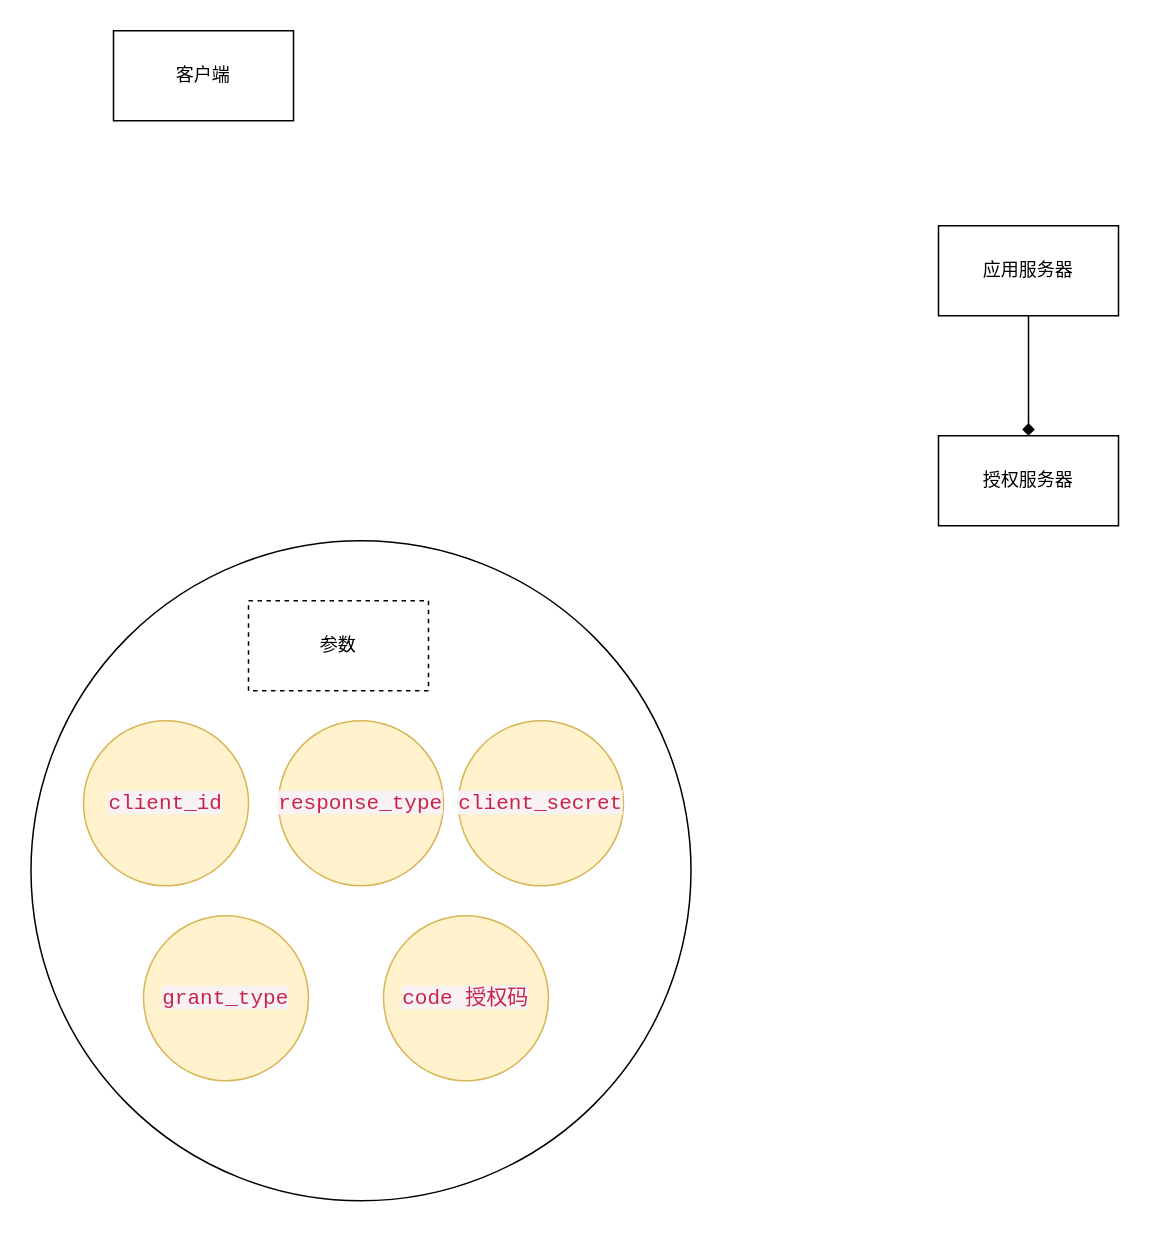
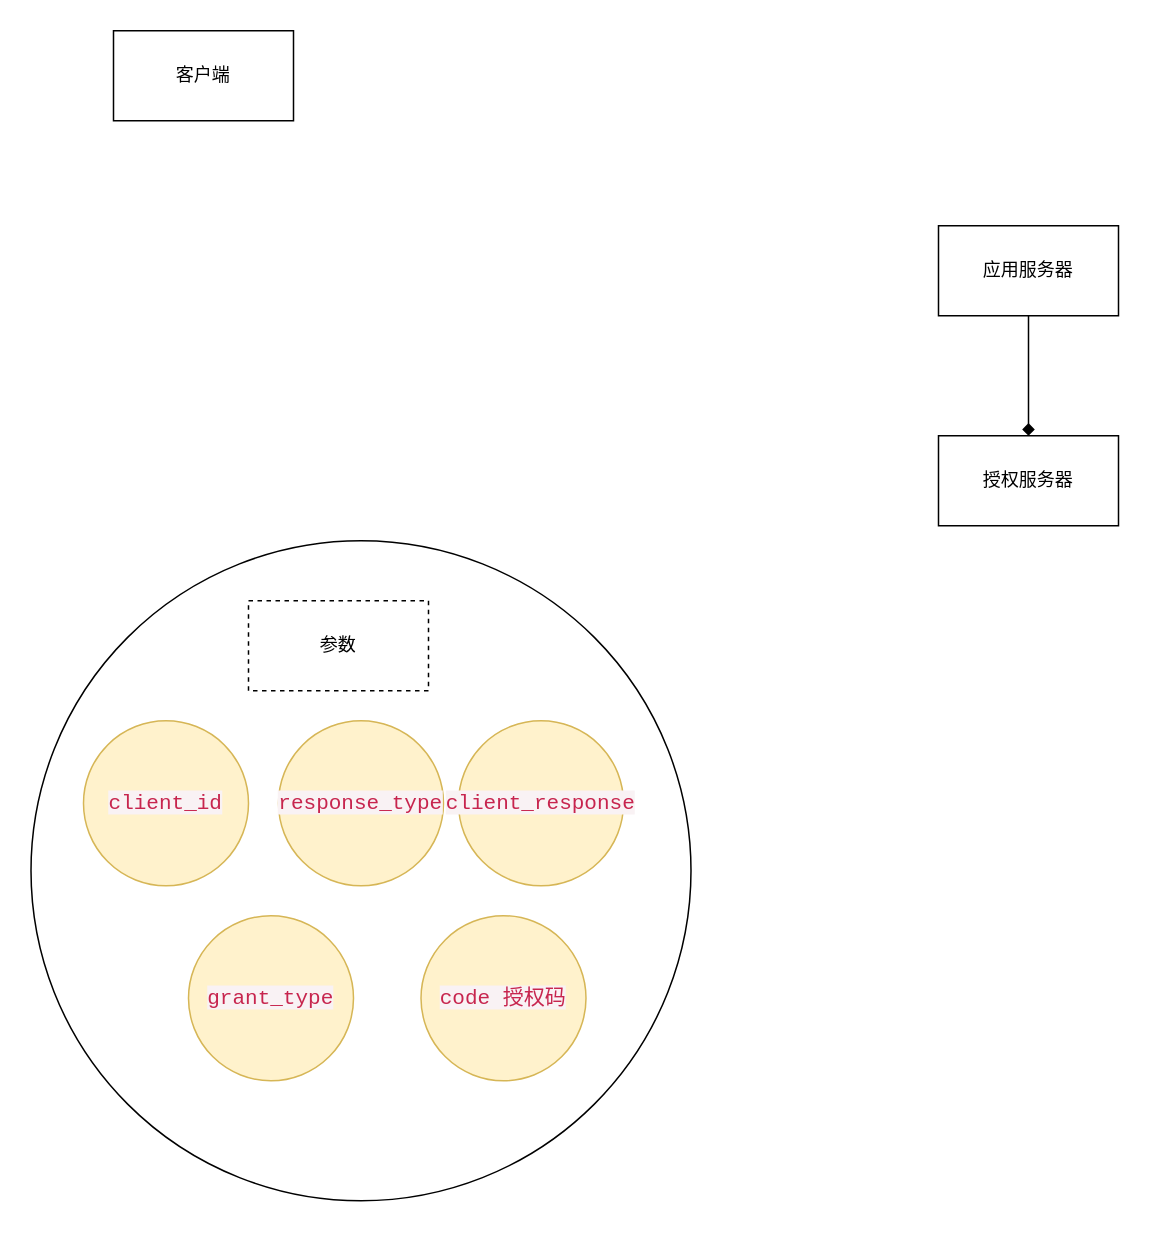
- <mxCell id="8" value="&lt;span style=&quot;color: rgb(199, 37, 78); font-family: Consolas, &amp;quot;Liberation Mono&amp;quot;, Menlo, Courier, monospace; font-size: 14px; text-align: left; background-color: rgb(249, 242, 244);&quot;&gt;client_secret&lt;/span&gt;" style="ellipse;whiteSpace=wrap;html=1;aspect=fixed;fillColor=#fff2cc;strokeColor=#d6b656;" vertex="1" parent="1"><mxGeometry x="305" y="480" width="110" height="110" as="geometry" /></mxCell>
+ <mxCell id="8" value="&lt;span style=&quot;color: rgb(199, 37, 78); font-family: Consolas, &amp;quot;Liberation Mono&amp;quot;, Menlo, Courier, monospace; font-size: 14px; text-align: left; background-color: rgb(249, 242, 244);&quot;&gt;client_response&lt;/span&gt;" style="ellipse;whiteSpace=wrap;html=1;aspect=fixed;fillColor=#fff2cc;strokeColor=#d6b656;" vertex="1" parent="1"><mxGeometry x="305" y="480" width="110" height="110" as="geometry" /></mxCell>
- <mxCell id="9" value="&lt;span style=&quot;color: rgb(199, 37, 78); font-family: Consolas, &amp;quot;Liberation Mono&amp;quot;, Menlo, Courier, monospace; font-size: 14px; text-align: left; background-color: rgb(249, 242, 244);&quot;&gt;grant_type&lt;/span&gt;" style="ellipse;whiteSpace=wrap;html=1;aspect=fixed;fillColor=#fff2cc;strokeColor=#d6b656;" vertex="1" parent="1"><mxGeometry x="95" y="610" width="110" height="110" as="geometry" /></mxCell>
+ <mxCell id="9" value="&lt;span style=&quot;color: rgb(199, 37, 78); font-family: Consolas, &amp;quot;Liberation Mono&amp;quot;, Menlo, Courier, monospace; font-size: 14px; text-align: left; background-color: rgb(249, 242, 244);&quot;&gt;grant_type&lt;/span&gt;" style="ellipse;whiteSpace=wrap;html=1;aspect=fixed;fillColor=#fff2cc;strokeColor=#d6b656;" vertex="1" parent="1"><mxGeometry x="125" y="610" width="110" height="110" as="geometry" /></mxCell>
- <mxCell id="11" value="&lt;span style=&quot;color: rgb(199, 37, 78); font-family: Consolas, &amp;quot;Liberation Mono&amp;quot;, Menlo, Courier, monospace; font-size: 14px; text-align: left; background-color: rgb(249, 242, 244);&quot;&gt;code 授权码&lt;/span&gt;" style="ellipse;whiteSpace=wrap;html=1;aspect=fixed;fillColor=#fff2cc;strokeColor=#d6b656;" vertex="1" parent="1"><mxGeometry x="255" y="610" width="110" height="110" as="geometry" /></mxCell>
+ <mxCell id="11" value="&lt;span style=&quot;color: rgb(199, 37, 78); font-family: Consolas, &amp;quot;Liberation Mono&amp;quot;, Menlo, Courier, monospace; font-size: 14px; text-align: left; background-color: rgb(249, 242, 244);&quot;&gt;code 授权码&lt;/span&gt;" style="ellipse;whiteSpace=wrap;html=1;aspect=fixed;fillColor=#fff2cc;strokeColor=#d6b656;" vertex="1" parent="1"><mxGeometry x="280" y="610" width="110" height="110" as="geometry" /></mxCell>
